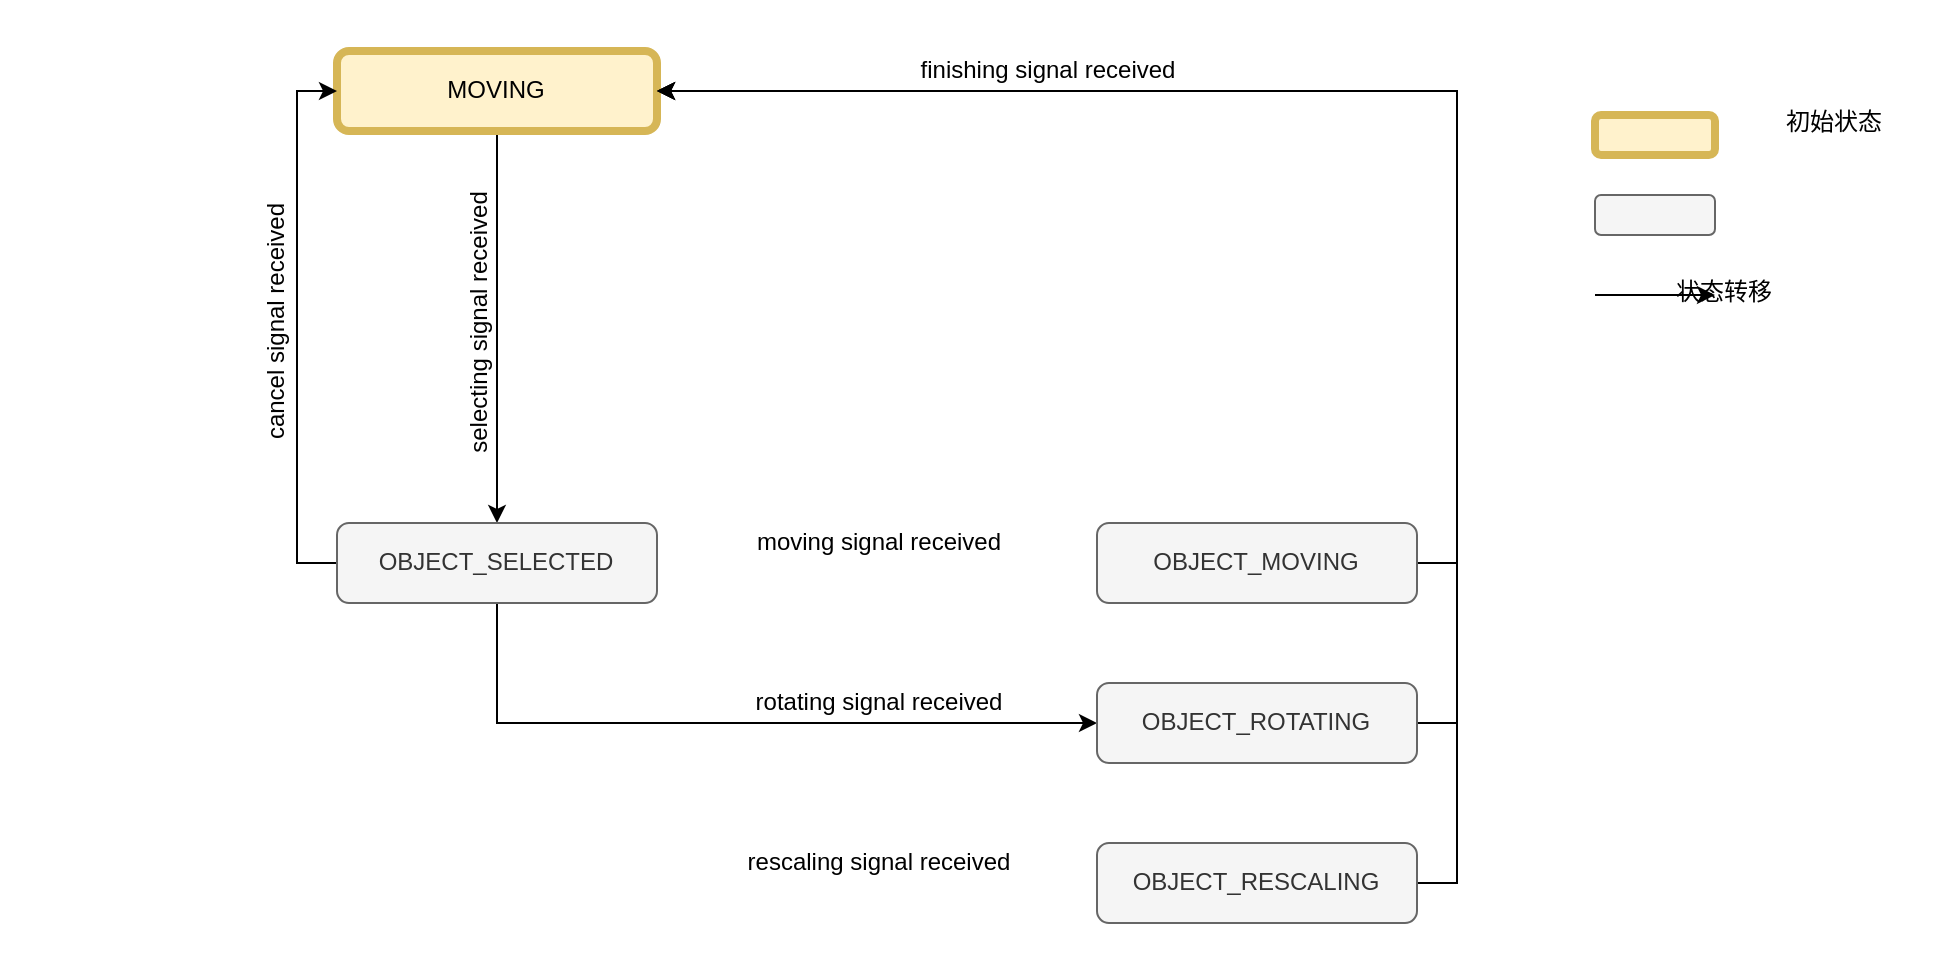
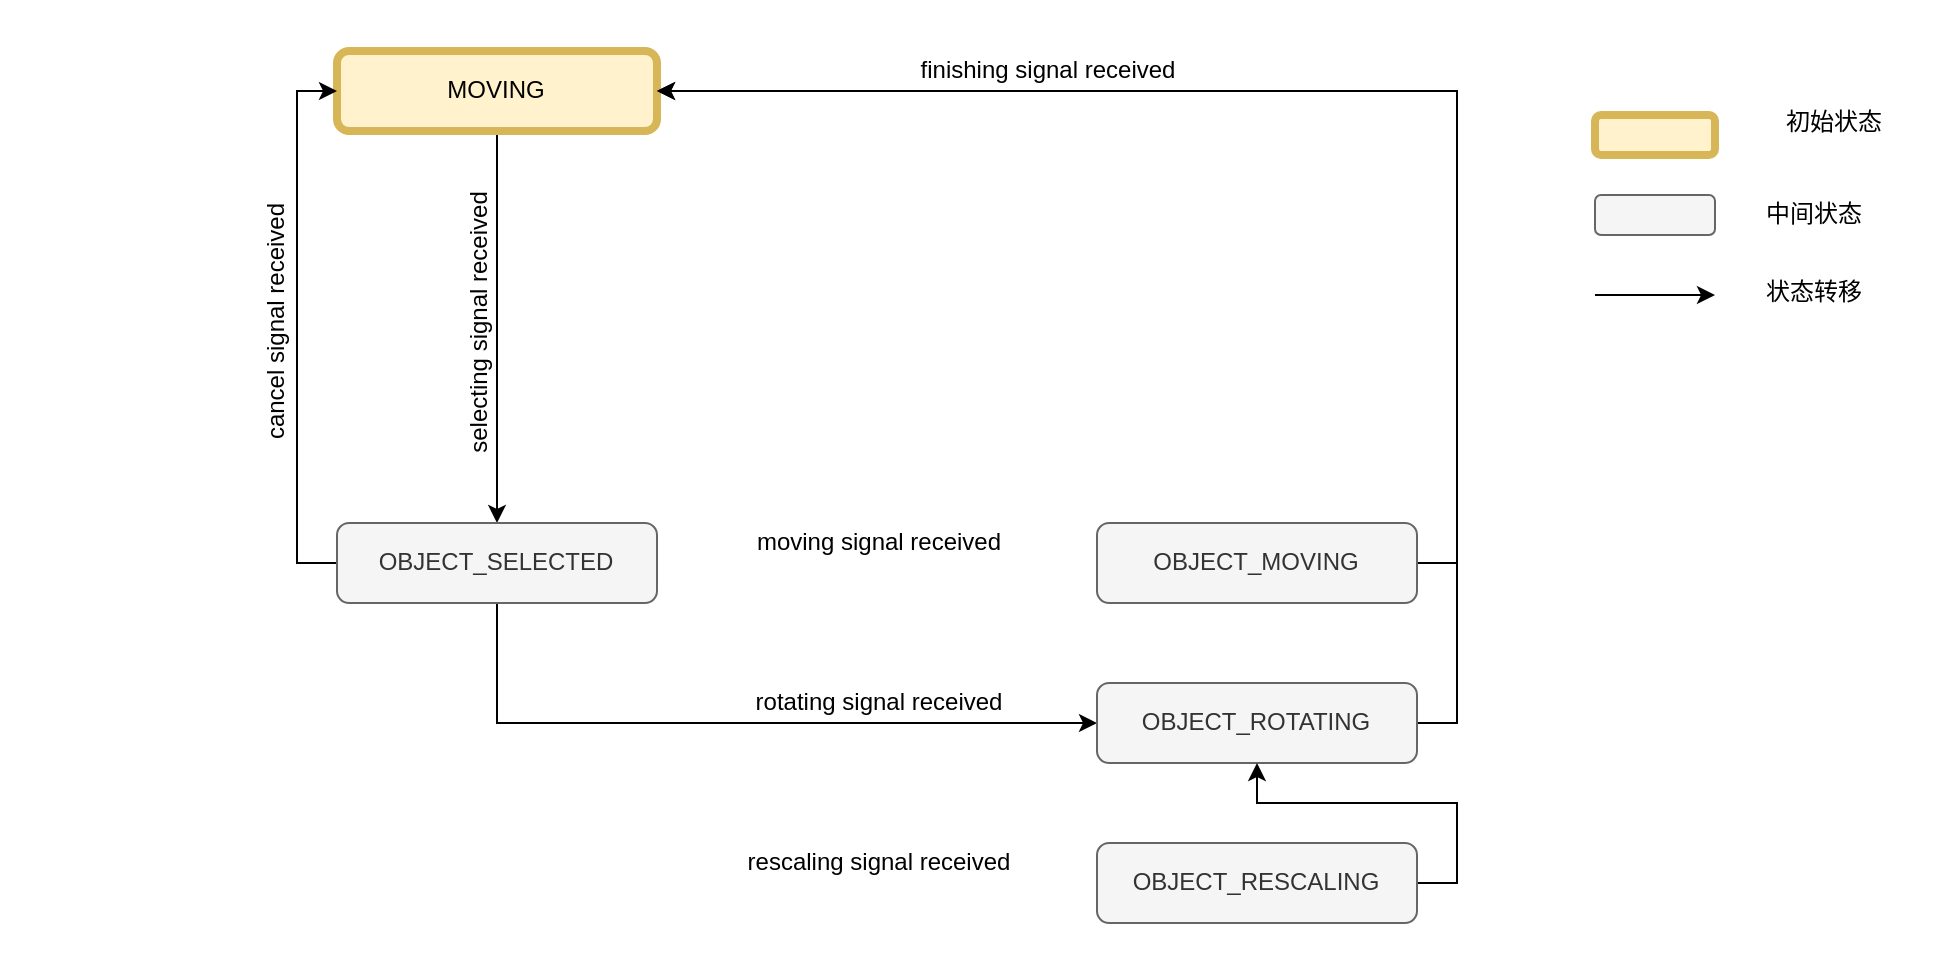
+ <mxCell id="17" value="中间状态" style="text;html=1;strokeColor=none;fillColor=none;align=center;verticalAlign=middle;whiteSpace=wrap;rounded=0;" parent="1" vertex="1"><mxGeometry x="877" y="92" width="60" height="30" as="geometry" /></mxCell>
- <mxCell id="18" value="状态转移" style="text;html=1;strokeColor=none;fillColor=none;align=center;verticalAlign=middle;whiteSpace=wrap;rounded=0;" parent="1" vertex="1"><mxGeometry x="832" y="131" width="60" height="30" as="geometry" /></mxCell>
+ <mxCell id="18" value="状态转移" style="text;html=1;strokeColor=none;fillColor=none;align=center;verticalAlign=middle;whiteSpace=wrap;rounded=0;" parent="1" vertex="1"><mxGeometry x="877" y="131" width="60" height="30" as="geometry" /></mxCell>
- <mxCell id="22" style="edgeStyle=orthogonalEdgeStyle;rounded=0;orthogonalLoop=1;jettySize=auto;html=1;exitX=1;exitY=0.5;exitDx=0;exitDy=0;entryX=1;entryY=0.5;entryDx=0;entryDy=0;" parent="1" source="23" target="3" edge="1"><mxGeometry relative="1" as="geometry" /></mxCell>
+ <mxCell id="22" style="edgeStyle=orthogonalEdgeStyle;rounded=0;orthogonalLoop=1;jettySize=auto;html=1;exitX=1;exitY=0.5;exitDx=0;exitDy=0;" parent="1" source="23" target="20" edge="1"><mxGeometry relative="1" as="geometry" /></mxCell>
